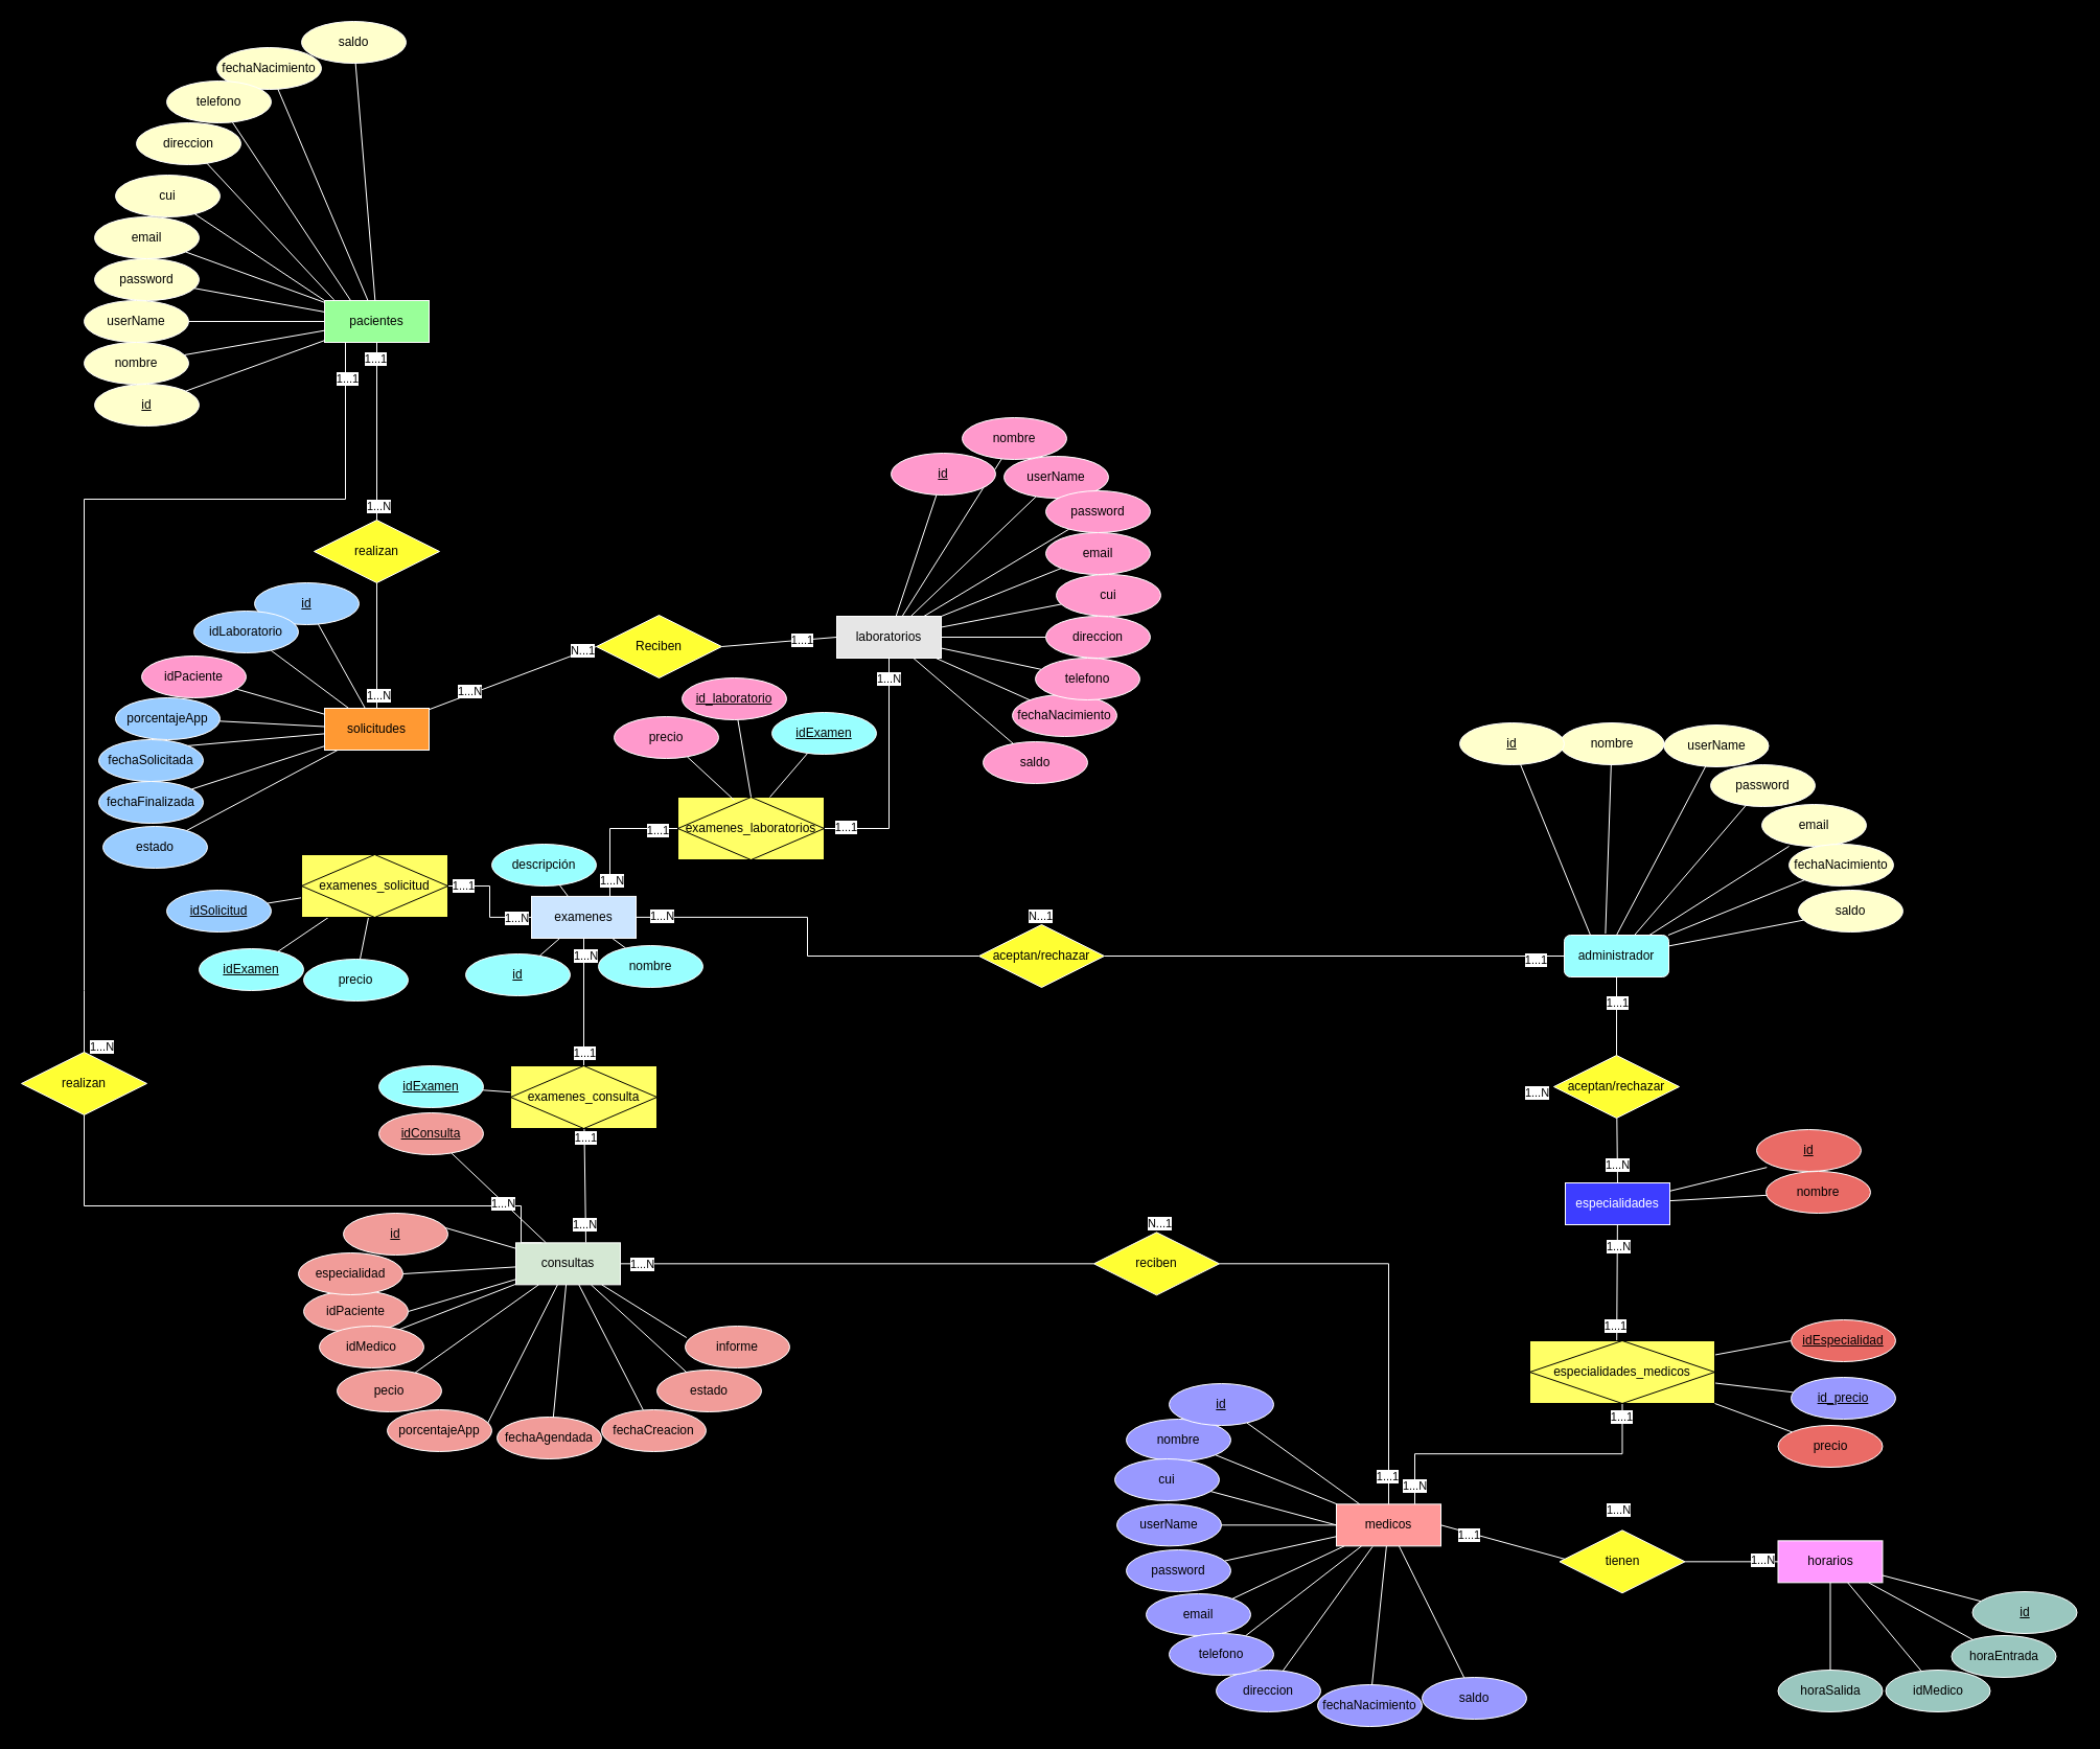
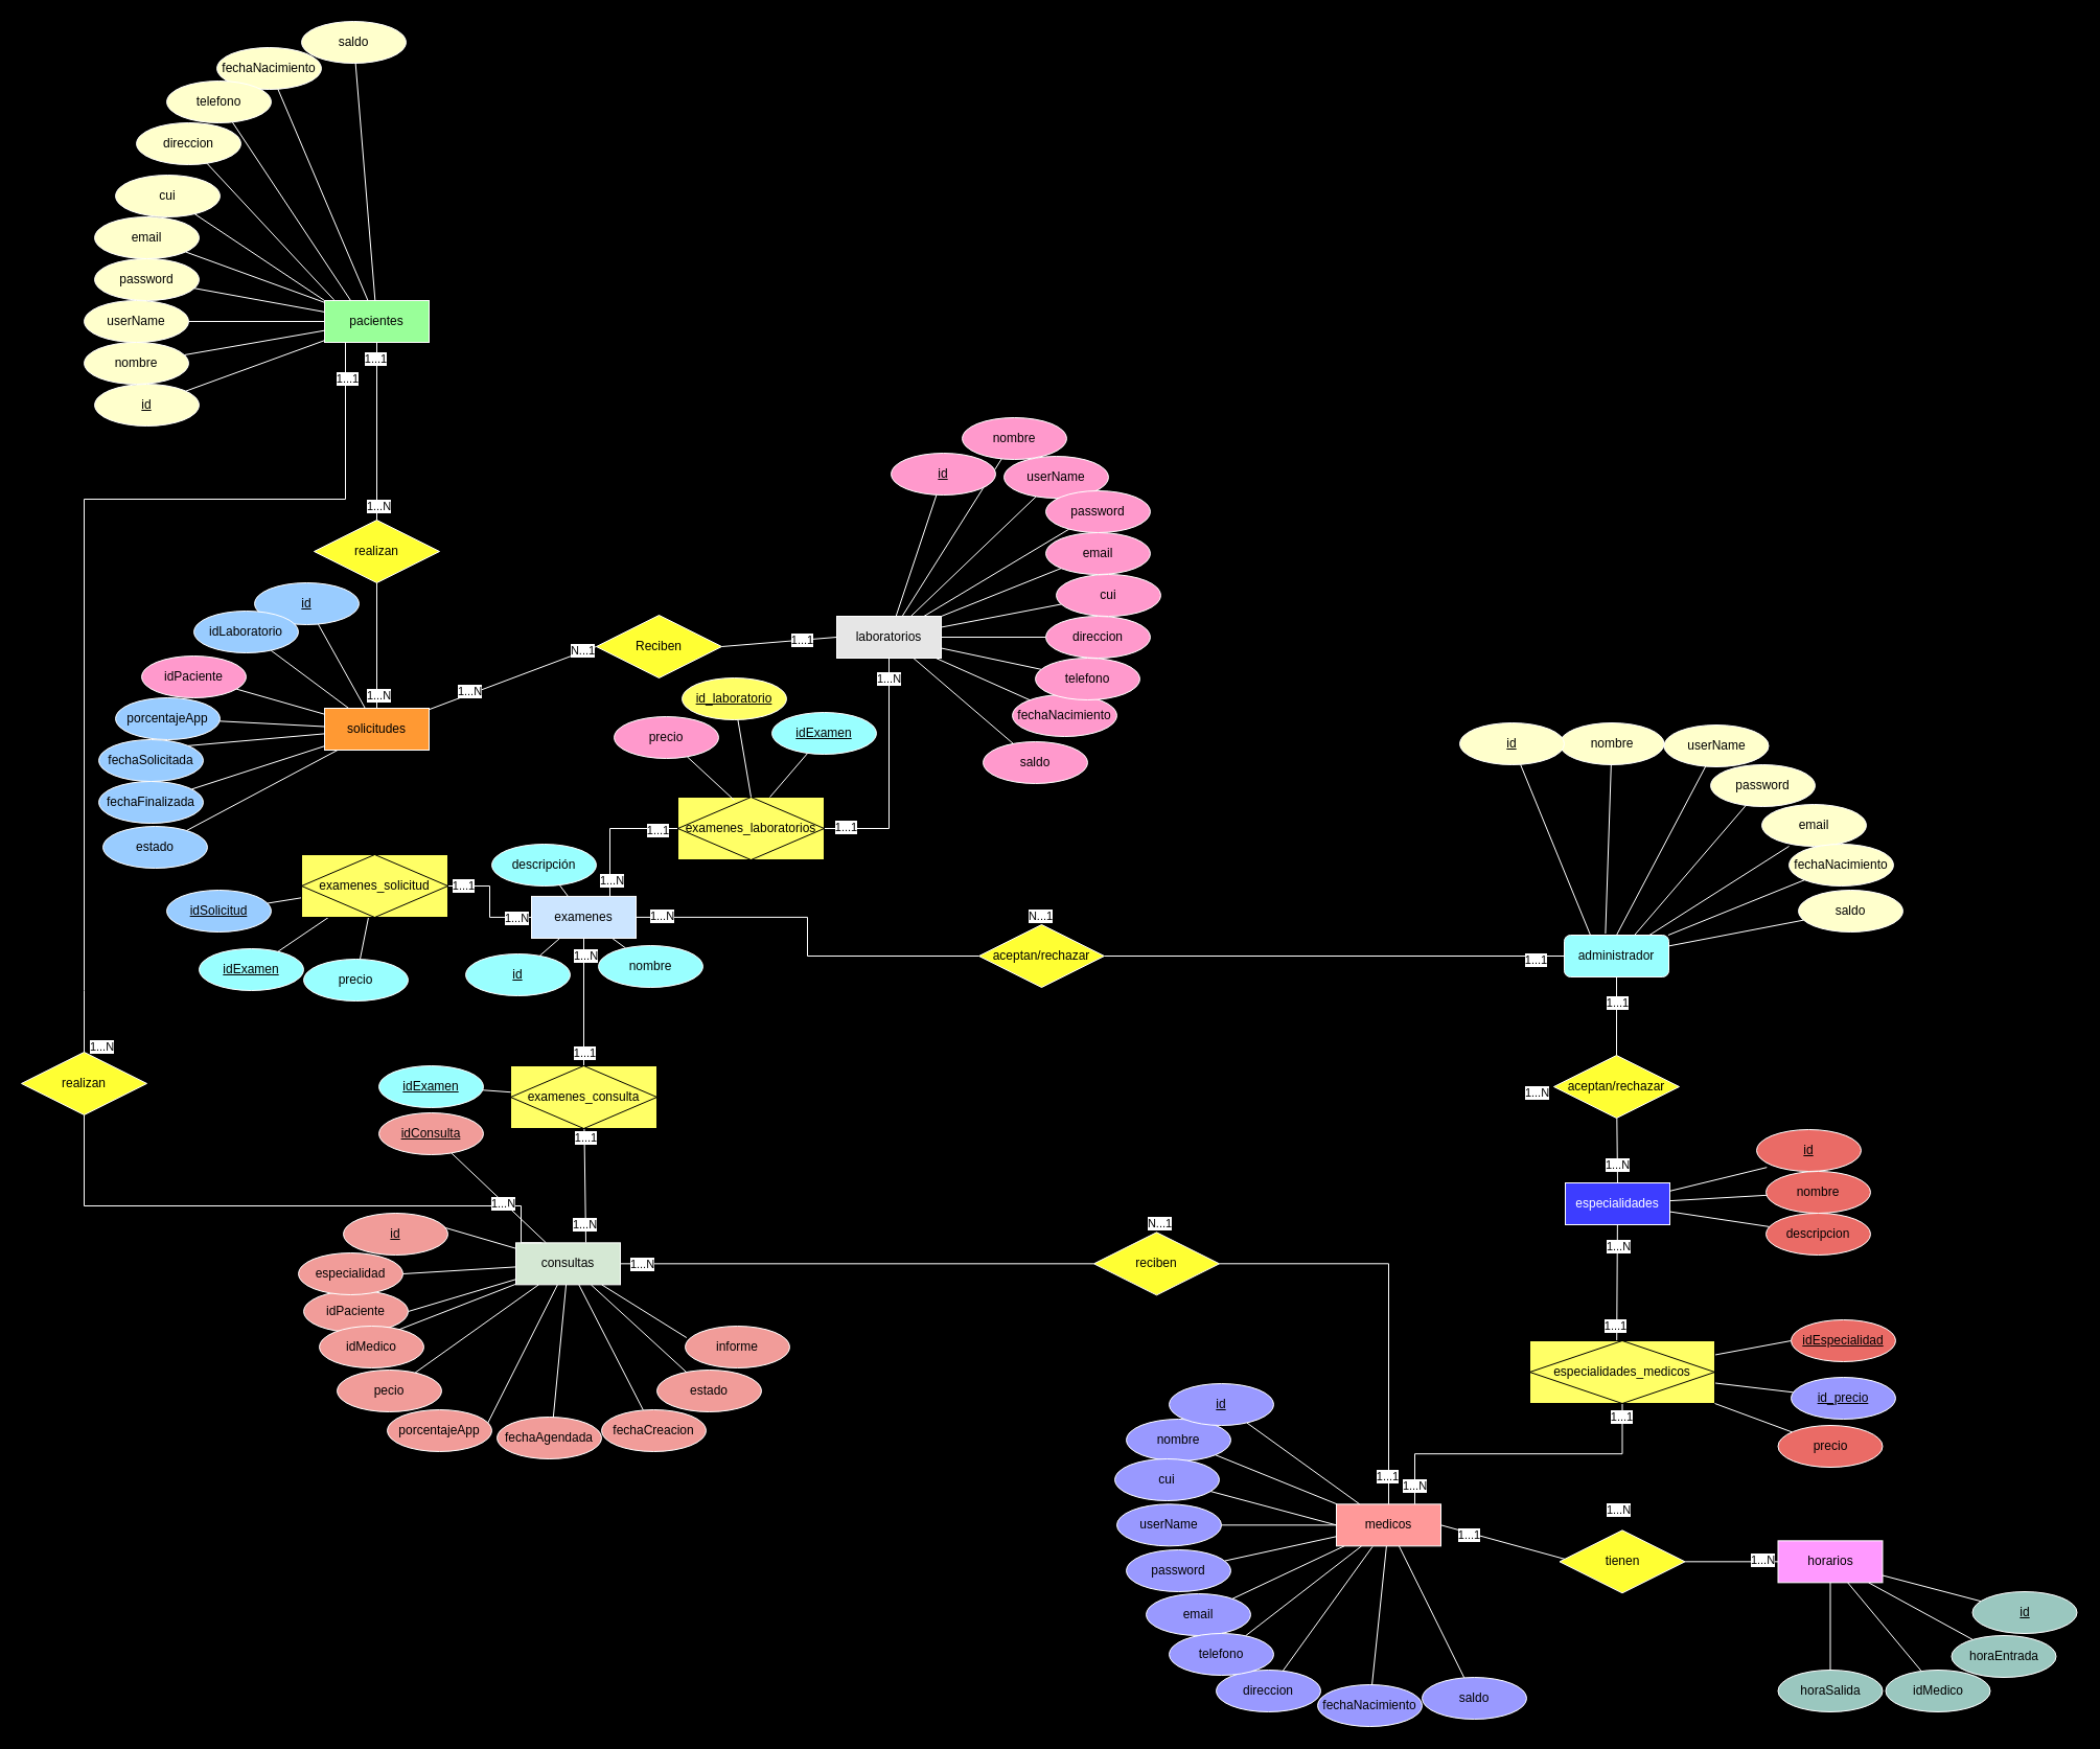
- <mxCell id="183" value="id_laboratorio" style="ellipse;whiteSpace=wrap;html=1;align=center;fontStyle=4;fillColor=#FF99CC;strokeColor=#FFFFFF;" vertex="1" parent="1"><mxGeometry x="652" y="648" width="100" height="40" as="geometry" /></mxCell>
+ <mxCell id="183" value="id_laboratorio" style="ellipse;whiteSpace=wrap;html=1;align=center;fontStyle=4;fillColor=#ffff66;strokeColor=#FFFFFF;" vertex="1" parent="1"><mxGeometry x="652" y="648" width="100" height="40" as="geometry" /></mxCell>
+ <mxCell id="205" style="edgeStyle=none;rounded=0;orthogonalLoop=1;jettySize=auto;html=1;endArrow=none;endFill=0;strokeColor=#FFFFFF;fillColor=#F19C99;" edge="1" parent="1" source="211" target="214"><mxGeometry relative="1" as="geometry" /></mxCell>
+ <mxCell id="214" value="descripcion" style="ellipse;whiteSpace=wrap;html=1;align=center;fillColor=#EA6B66;strokeColor=#FFFFFF;" vertex="1" parent="1"><mxGeometry x="1689" y="1160" width="100" height="40" as="geometry" /></mxCell>
